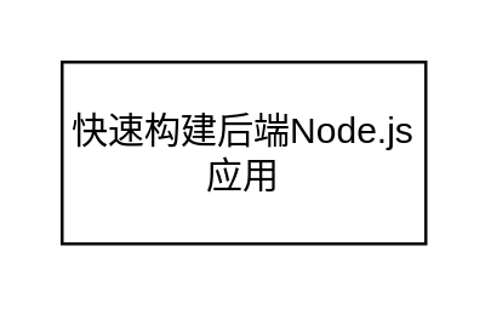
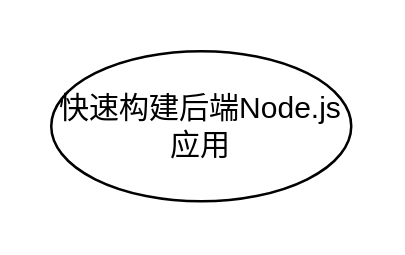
- <mxCell id="2" value="快速构建后端Node.js应用" style="rounded=0;whiteSpace=wrap;html=1;" parent="1" vertex="1"><mxGeometry x="20" y="20" width="120" height="60" as="geometry" /></mxCell>
+ <mxCell id="2" value="快速构建后端Node.js应用" style="ellipse;whiteSpace=wrap;html=1;" parent="1" vertex="1"><mxGeometry x="20" y="20" width="120" height="60" as="geometry" /></mxCell>
